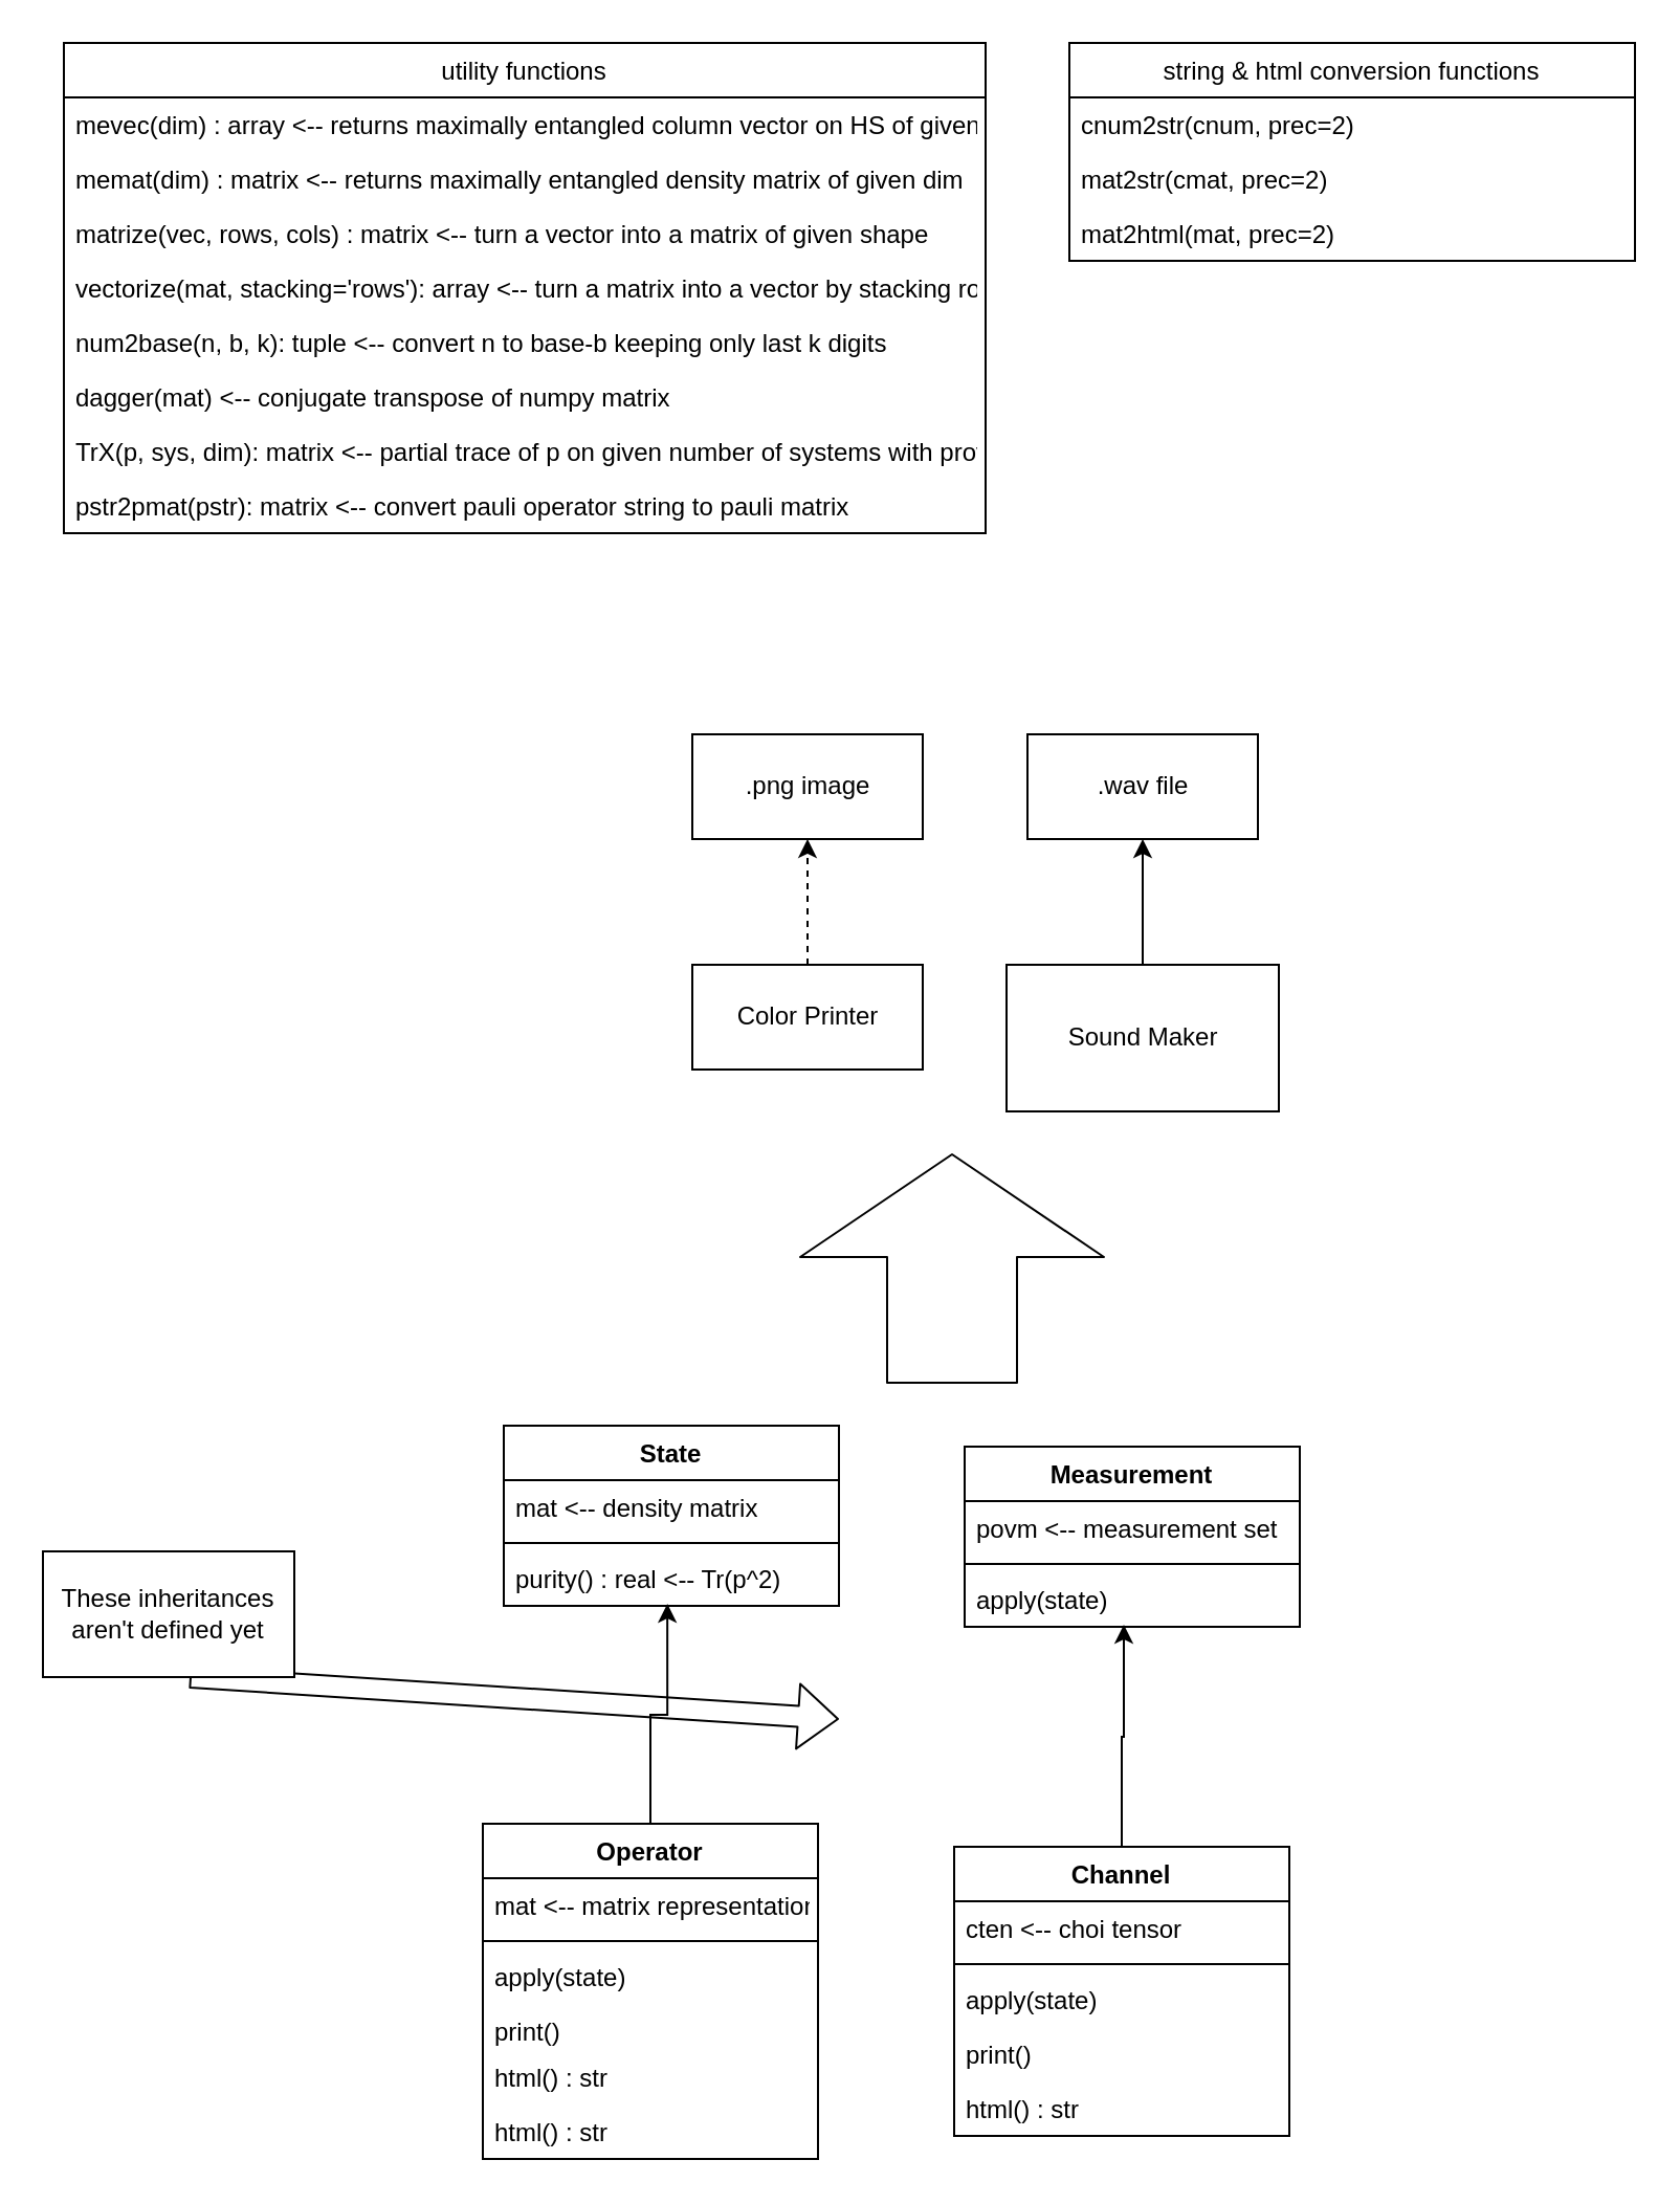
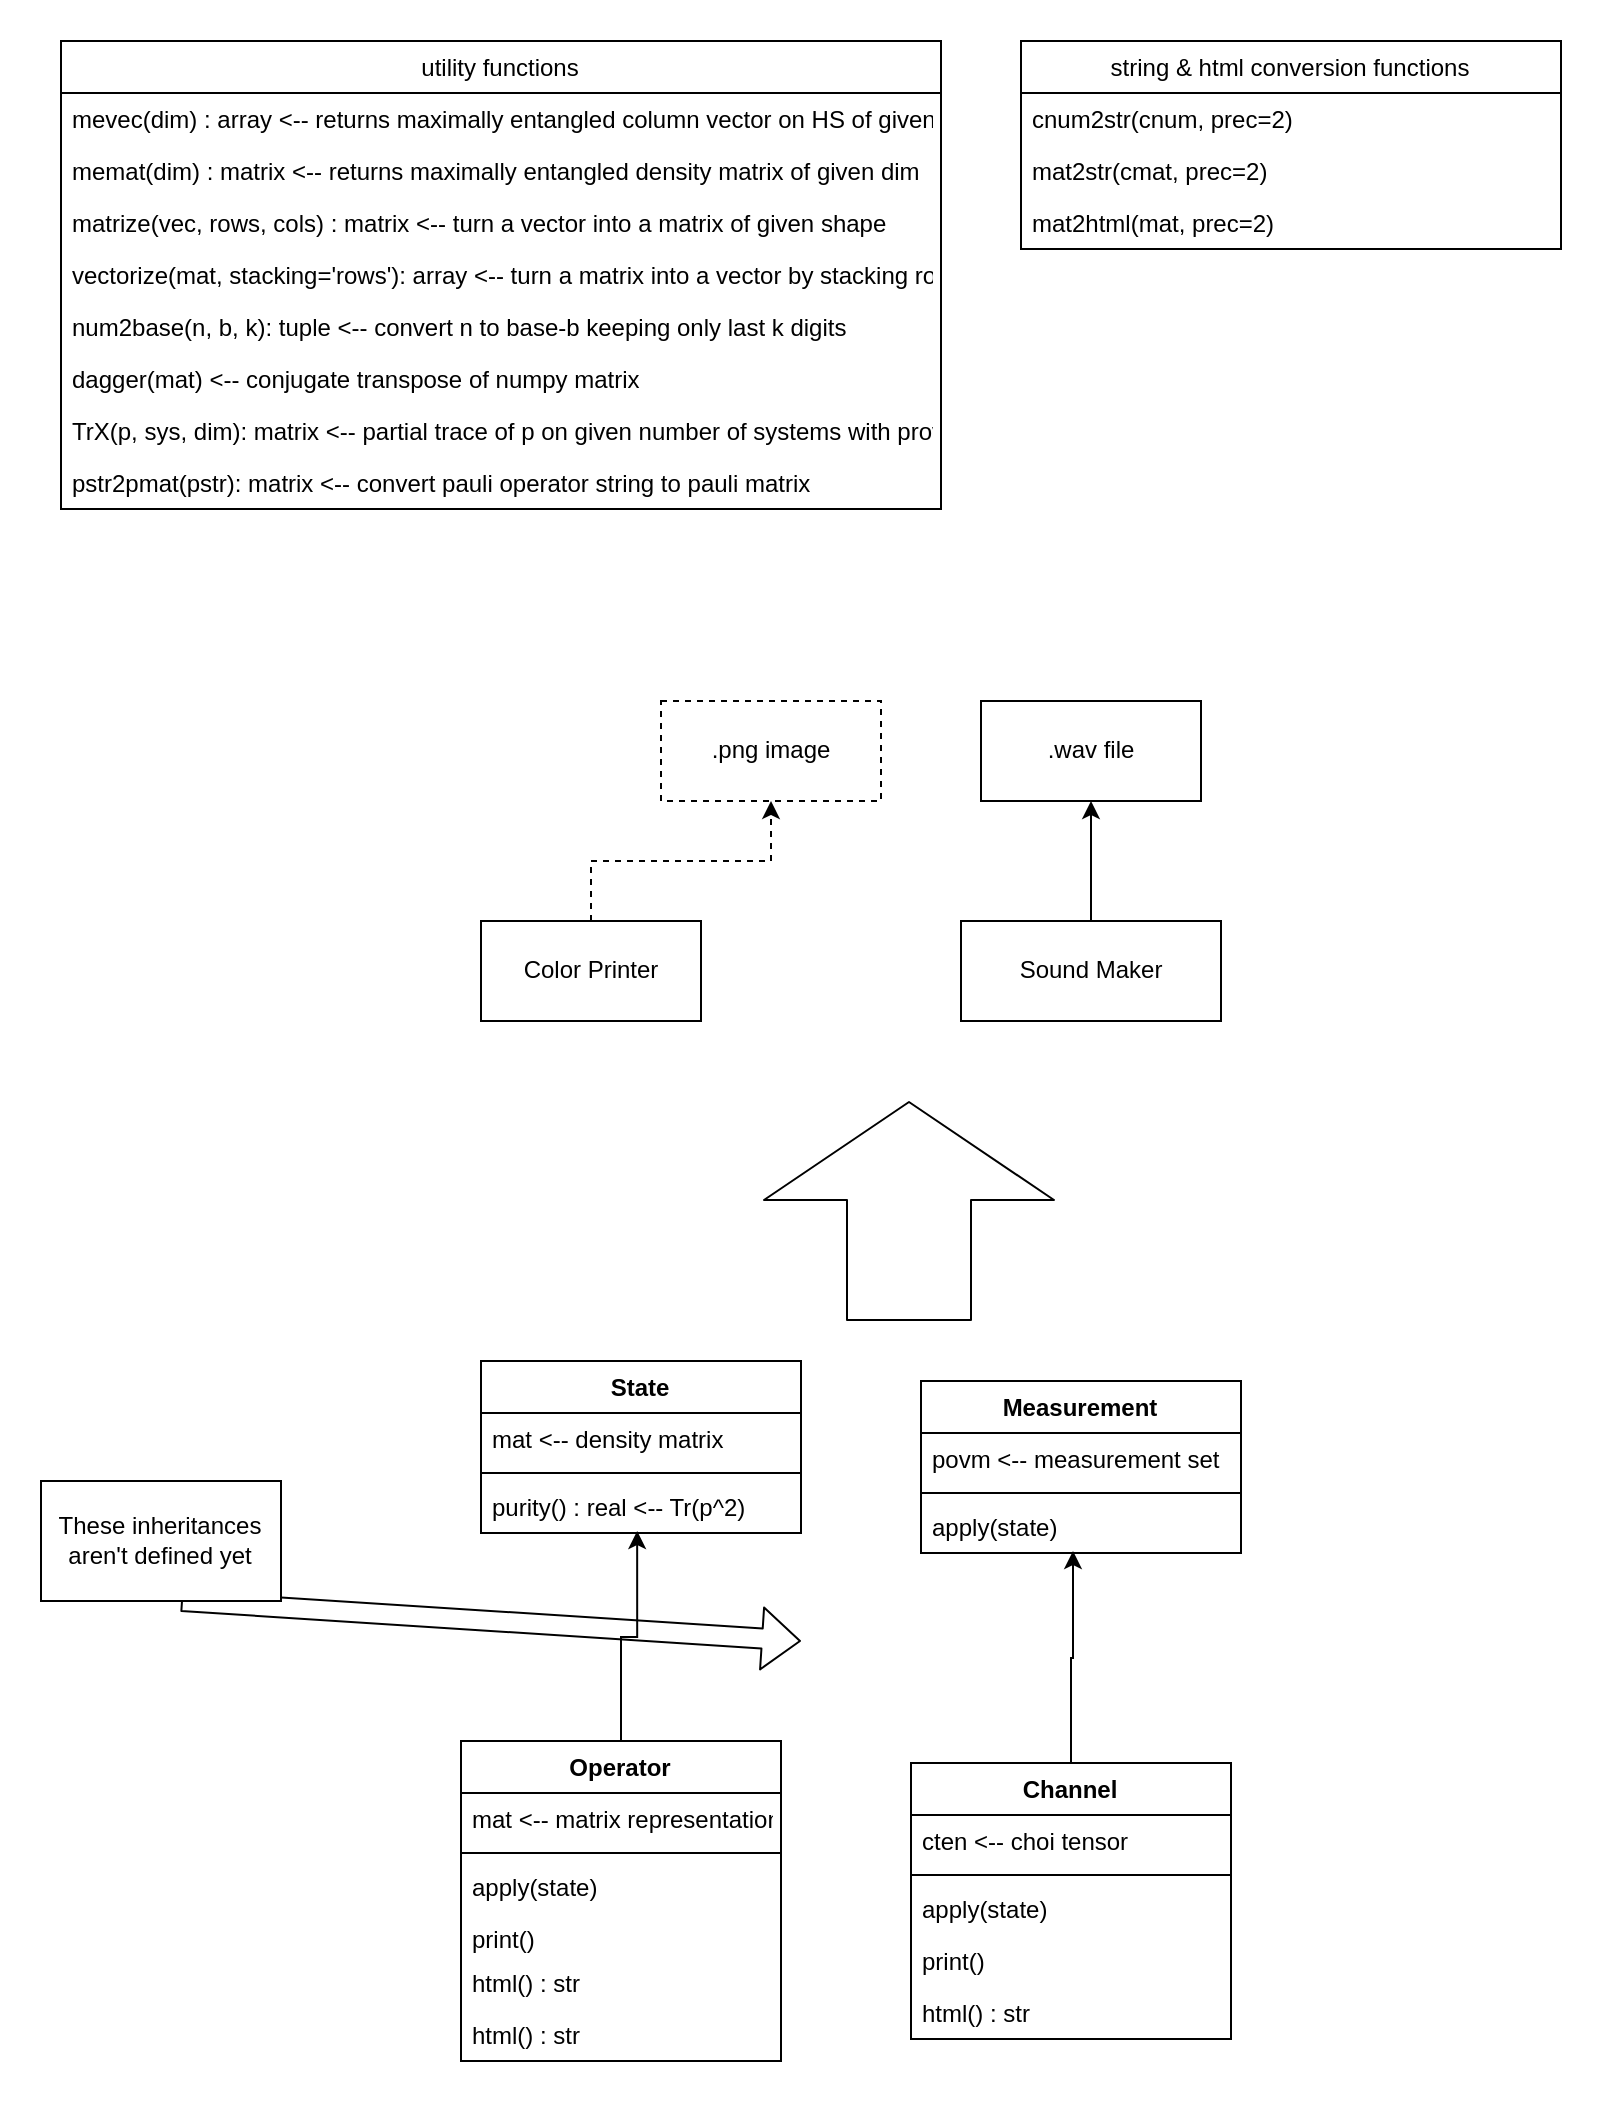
- <mxCell id="40" value=".png image" style="html=1;" parent="1" vertex="1"><mxGeometry x="330" y="350" width="110" height="50" as="geometry" /></mxCell>
+ <mxCell id="40" value=".png image" style="html=1;dashed=1;" parent="1" vertex="1"><mxGeometry x="330" y="350" width="110" height="50" as="geometry" /></mxCell>
- <mxCell id="35" value="Color Printer" style="html=1;" parent="1" vertex="1"><mxGeometry x="330" y="460" width="110" height="50" as="geometry" /></mxCell>
+ <mxCell id="35" value="Color Printer" style="html=1;" parent="1" vertex="1"><mxGeometry x="240" y="460" width="110" height="50" as="geometry" /></mxCell>
- <mxCell id="37" value="Sound Maker" style="html=1;" parent="1" vertex="1"><mxGeometry x="480" y="460" width="130" height="70" as="geometry" /></mxCell>
+ <mxCell id="37" value="Sound Maker" style="html=1;" parent="1" vertex="1"><mxGeometry x="480" y="460" width="130" height="50" as="geometry" /></mxCell>
